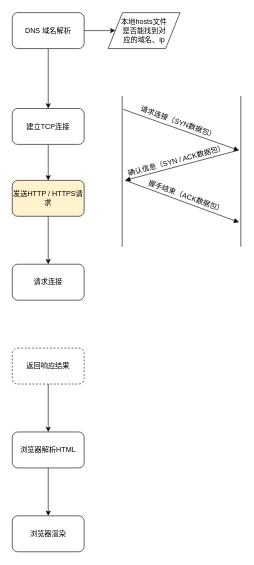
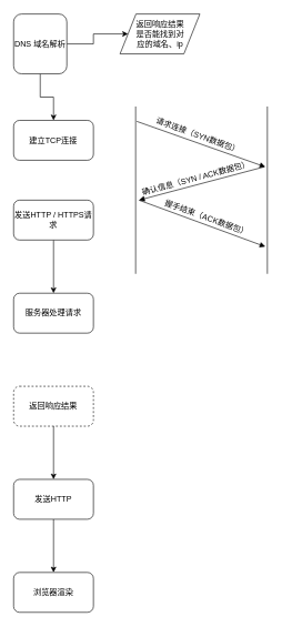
- <mxCell id="4" value="DNS 域名解析" style="rounded=1;whiteSpace=wrap;html=1;" parent="1" vertex="1"><mxGeometry x="20" y="20" width="120" height="60" as="geometry" /></mxCell>
+ <mxCell id="4" value="DNS 域名解析" style="rounded=1;whiteSpace=wrap;html=1;" parent="1" vertex="1"><mxGeometry x="20" y="20" width="80" height="90" as="geometry" /></mxCell>
- <mxCell id="14" value="本地hosts文件&lt;br&gt;是否能找到对&lt;br&gt;应的域名、ip" style="shape=parallelogram;perimeter=parallelogramPerimeter;html=1;" parent="1" vertex="1"><mxGeometry x="180" y="20" width="120" height="60" as="geometry" /></mxCell>
+ <mxCell id="14" value="返回响应结果&lt;br&gt;是否能找到对&lt;br&gt;应的域名、ip" style="shape=parallelogram;perimeter=parallelogramPerimeter;html=1;" parent="1" vertex="1"><mxGeometry x="180" y="20" width="120" height="60" as="geometry" /></mxCell>
- <mxCell id="5" value="" style="edgeStyle=orthogonalEdgeStyle;rounded=0;orthogonalLoop=1;jettySize=auto;html=1;" parent="1" source="15" target="7" edge="1"><mxGeometry relative="1" as="geometry" /></mxCell>
- <mxCell id="7" value="发送HTTP / HTTPS请求" style="rounded=1;whiteSpace=wrap;html=1;fillColor=#fff2cc;" parent="1" vertex="1"><mxGeometry x="20" y="300" width="120" height="60" as="geometry" /></mxCell>
+ <mxCell id="7" value="发送HTTP / HTTPS请求" style="rounded=1;whiteSpace=wrap;html=1;" parent="1" vertex="1"><mxGeometry x="20" y="300" width="120" height="60" as="geometry" /></mxCell>
- <mxCell id="8" value="请求连接" style="rounded=1;whiteSpace=wrap;html=1;" parent="1" vertex="1"><mxGeometry x="20" y="440" width="120" height="60" as="geometry" /></mxCell>
+ <mxCell id="8" value="服务器处理请求" style="rounded=1;whiteSpace=wrap;html=1;" parent="1" vertex="1"><mxGeometry x="20" y="440" width="120" height="60" as="geometry" /></mxCell>
- <mxCell id="12" value="浏览器解析HTML" style="rounded=1;whiteSpace=wrap;html=1;" parent="1" vertex="1"><mxGeometry x="20" y="720" width="120" height="60" as="geometry" /></mxCell>
+ <mxCell id="12" value="发送HTTP" style="rounded=1;whiteSpace=wrap;html=1;" parent="1" vertex="1"><mxGeometry x="20" y="720" width="120" height="60" as="geometry" /></mxCell>
